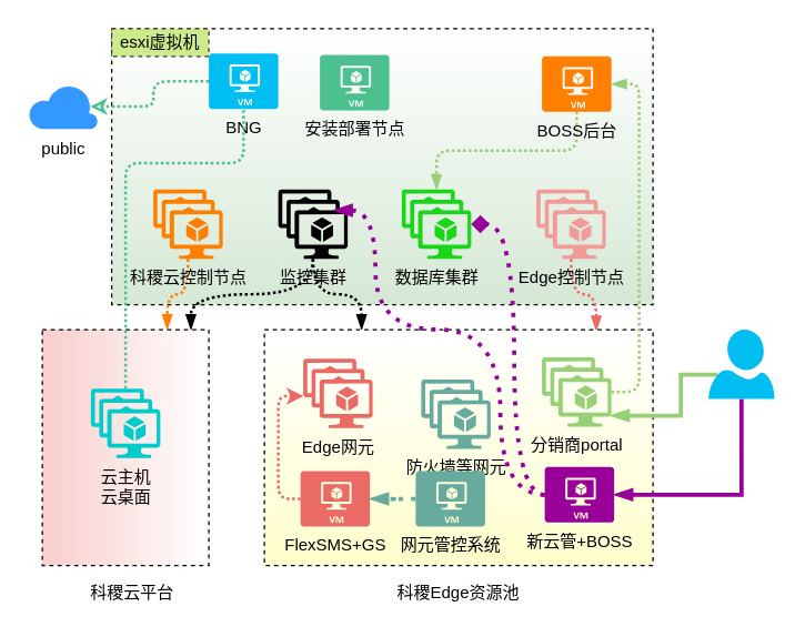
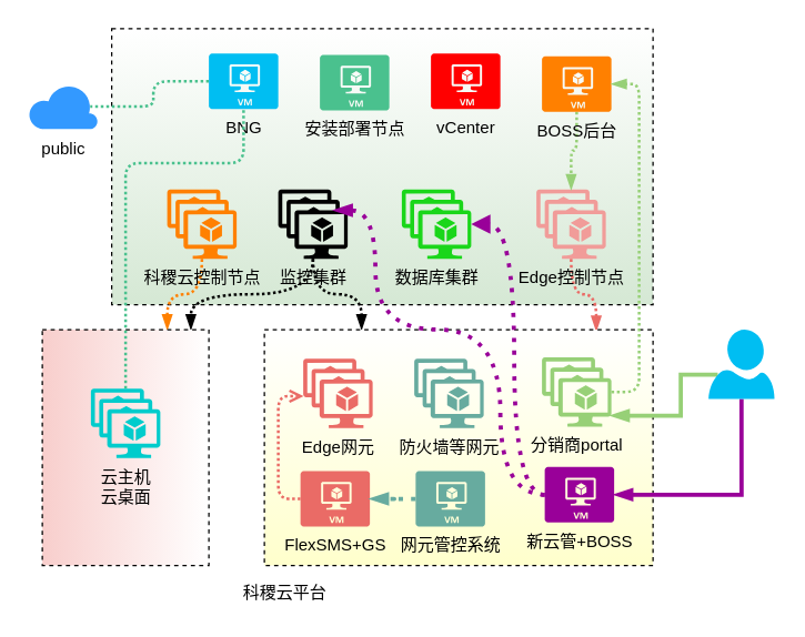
- <mxCell id="16" value="esxi虚拟机" style="text;html=1;strokeColor=#36393d;fillColor=#cdeb8b;align=center;verticalAlign=middle;whiteSpace=wrap;rounded=0;dashed=1;" parent="1" vertex="1"><mxGeometry x="80" y="20" width="70" height="20" as="geometry" /></mxCell>
+ <mxCell id="24" value="vCenter" style="verticalLabelPosition=bottom;html=1;verticalAlign=top;align=center;strokeColor=none;fillColor=#FF0000;shape=mxgraph.azure.virtual_machine;dashed=1;" parent="1" vertex="1"><mxGeometry x="310" y="38" width="50" height="40" as="geometry" /></mxCell>
- <mxCell id="8" style="edgeStyle=orthogonalEdgeStyle;rounded=1;orthogonalLoop=1;jettySize=auto;html=1;exitX=0;exitY=0.5;exitDx=0;exitDy=0;exitPerimeter=0;entryX=0.89;entryY=0.5;entryDx=0;entryDy=0;entryPerimeter=0;dashed=1;dashPattern=1 1;endArrow=classic;endFill=0;strokeColor=#4AC18E;strokeWidth=2;" parent="1" source="9" target="23" edge="1"><mxGeometry relative="1" as="geometry" /></mxCell>
+ <mxCell id="8" style="edgeStyle=orthogonalEdgeStyle;rounded=1;orthogonalLoop=1;jettySize=auto;html=1;exitX=0;exitY=0.5;exitDx=0;exitDy=0;exitPerimeter=0;entryX=0.89;entryY=0.5;entryDx=0;entryDy=0;entryPerimeter=0;dashed=1;dashPattern=1 1;endArrow=none;endFill=0;strokeColor=#4AC18E;strokeWidth=2;" parent="1" source="9" target="23" edge="1"><mxGeometry relative="1" as="geometry" /></mxCell>
- <mxCell id="11" style="edgeStyle=orthogonalEdgeStyle;rounded=1;orthogonalLoop=1;jettySize=auto;html=1;exitX=0.5;exitY=1;exitDx=0;exitDy=0;exitPerimeter=0;entryX=0.5;entryY=0;entryDx=0;entryDy=0;entryPerimeter=0;dashed=1;dashPattern=1 1;endArrow=blockThin;endFill=1;strokeColor=#97D077;strokeWidth=2;" parent="1" source="12" target="7" edge="1"><mxGeometry relative="1" as="geometry" /></mxCell>
+ <mxCell id="11" style="edgeStyle=orthogonalEdgeStyle;rounded=1;orthogonalLoop=1;jettySize=auto;html=1;exitX=0.5;exitY=1;exitDx=0;exitDy=0;exitPerimeter=0;dashed=1;dashPattern=1 1;endArrow=blockThin;endFill=1;strokeColor=#97D077;strokeWidth=2;" parent="1" source="12" target="6" edge="1"><mxGeometry relative="1" as="geometry" /></mxCell>
- <mxCell id="4" value="科稷云控制节点" style="shadow=0;dashed=0;html=1;strokeColor=none;labelPosition=center;verticalLabelPosition=bottom;verticalAlign=top;align=center;shape=mxgraph.mscae.cloud.vm_scale_set;fillColor=#FF8000;" parent="1" vertex="1"><mxGeometry x="110" y="136" width="50" height="50" as="geometry" /></mxCell>
+ <mxCell id="4" value="科稷云控制节点" style="shadow=0;dashed=0;html=1;strokeColor=none;labelPosition=center;verticalLabelPosition=bottom;verticalAlign=top;align=center;shape=mxgraph.mscae.cloud.vm_scale_set;fillColor=#FF8000;" parent="1" vertex="1"><mxGeometry x="120" y="136" width="50" height="50" as="geometry" /></mxCell>
- <mxCell id="29" style="edgeStyle=orthogonalEdgeStyle;rounded=0;orthogonalLoop=1;jettySize=auto;html=1;exitX=0;exitY=0.5;exitDx=0;exitDy=0;exitPerimeter=0;entryX=1;entryY=0.5;entryDx=0;entryDy=0;entryPerimeter=0;endArrow=diamond;endFill=1;strokeWidth=3;dashed=1;dashPattern=1 2;strokeColor=#990099;curved=1;" edge="1" parent="1" source="31" target="7"><mxGeometry relative="1" as="geometry"><Array as="points"><mxPoint x="370" y="356" /><mxPoint x="370" y="161" /></Array></mxGeometry></mxCell>
+ <mxCell id="29" style="edgeStyle=orthogonalEdgeStyle;rounded=0;orthogonalLoop=1;jettySize=auto;html=1;exitX=0;exitY=0.5;exitDx=0;exitDy=0;exitPerimeter=0;entryX=1;entryY=0.5;entryDx=0;entryDy=0;entryPerimeter=0;endArrow=block;endFill=1;strokeWidth=3;dashed=1;dashPattern=1 2;strokeColor=#990099;curved=1;" edge="1" parent="1" source="31" target="7"><mxGeometry relative="1" as="geometry"><Array as="points"><mxPoint x="370" y="356" /><mxPoint x="370" y="161" /></Array></mxGeometry></mxCell>
- <mxCell id="32" style="rounded=1;orthogonalLoop=1;jettySize=auto;html=1;exitX=0;exitY=0.5;exitDx=0;exitDy=0;exitPerimeter=0;entryX=0.005;entryY=0.54;entryDx=0;entryDy=0;entryPerimeter=0;endArrow=classic;endFill=1;strokeColor=#EA6B66;strokeWidth=2;dashed=1;dashPattern=1 1;edgeStyle=orthogonalEdgeStyle;" parent="1" source="33" target="27" edge="1"><mxGeometry relative="1" as="geometry"><Array as="points"><mxPoint x="200" y="359" /><mxPoint x="200" y="285" /></Array></mxGeometry></mxCell>
+ <mxCell id="32" style="rounded=1;orthogonalLoop=1;jettySize=auto;html=1;exitX=0;exitY=0.5;exitDx=0;exitDy=0;exitPerimeter=0;entryX=0.005;entryY=0.54;entryDx=0;entryDy=0;entryPerimeter=0;endArrow=open;endFill=1;strokeColor=#EA6B66;strokeWidth=2;dashed=1;dashPattern=1 1;edgeStyle=orthogonalEdgeStyle;" parent="1" source="33" target="27" edge="1"><mxGeometry relative="1" as="geometry"><Array as="points"><mxPoint x="200" y="359" /><mxPoint x="200" y="285" /></Array></mxGeometry></mxCell>
- <mxCell id="28" value="防火墙等网元" style="shadow=0;dashed=0;html=1;strokeColor=none;labelPosition=center;verticalLabelPosition=bottom;verticalAlign=top;align=center;shape=mxgraph.mscae.cloud.vm_scale_set;fillColor=#67AB9F;" parent="1" vertex="1"><mxGeometry x="303" y="273" width="50" height="50" as="geometry" /></mxCell>
+ <mxCell id="28" value="防火墙等网元" style="shadow=0;dashed=0;html=1;strokeColor=none;labelPosition=center;verticalLabelPosition=bottom;verticalAlign=top;align=center;shape=mxgraph.mscae.cloud.vm_scale_set;fillColor=#67AB9F;" parent="1" vertex="1"><mxGeometry x="298" y="258" width="50" height="50" as="geometry" /></mxCell>
- <mxCell id="18" value="科稷云平台" style="text;html=1;strokeColor=none;fillColor=none;align=center;verticalAlign=middle;whiteSpace=wrap;rounded=0;dashed=1;" parent="1" vertex="1"><mxGeometry x="60" y="417" width="70" height="20" as="geometry" /></mxCell>
+ <mxCell id="18" value="科稷云平台" style="text;html=1;strokeColor=none;fillColor=none;align=center;verticalAlign=middle;whiteSpace=wrap;rounded=0;dashed=1;" parent="1" vertex="1"><mxGeometry x="170" y="417" width="70" height="20" as="geometry" /></mxCell>
- <mxCell id="20" value="科稷Edge资源池" style="text;html=1;strokeColor=none;fillColor=none;align=center;verticalAlign=middle;whiteSpace=wrap;rounded=0;dashed=1;" parent="1" vertex="1"><mxGeometry x="270" y="417" width="120" height="20" as="geometry" /></mxCell>
